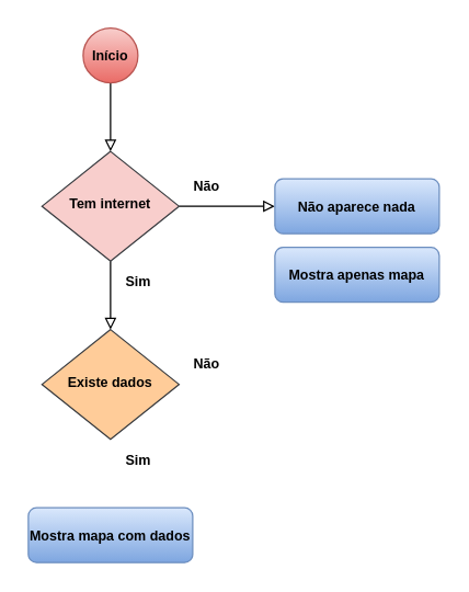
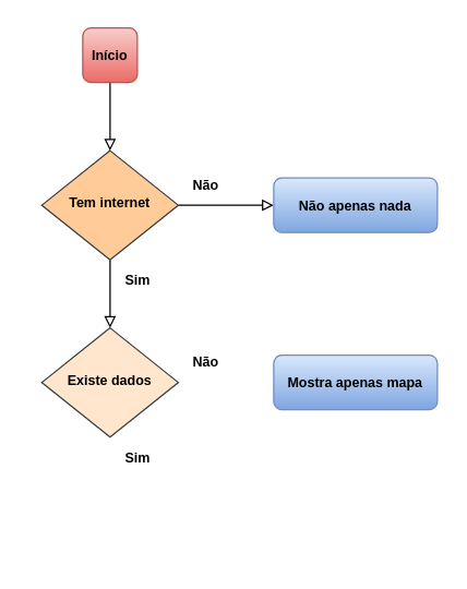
- <mxCell id="9" value="Início" style="ellipse;whiteSpace=wrap;html=1;aspect=fixed;fillColor=#f8cecc;gradientColor=#ea6b66;strokeColor=#b85450;fontStyle=1;fontSize=10;" vertex="1" parent="1"><mxGeometry x="60" y="20" width="40" height="40" as="geometry" /></mxCell>
+ <mxCell id="9" value="Início" style="whiteSpace=wrap;html=1;aspect=fixed;fillColor=#f8cecc;gradientColor=#ea6b66;strokeColor=#b85450;fontStyle=1;fontSize=10;rounded=1;" vertex="1" parent="1"><mxGeometry x="60" y="20" width="40" height="40" as="geometry" /></mxCell>
- <mxCell id="4" value="Tem internet" style="rhombus;whiteSpace=wrap;html=1;shadow=0;fontFamily=Helvetica;fontSize=10;align=center;strokeWidth=1;spacing=6;spacingTop=-4;fillColor=#f8cecc;strokeColor=#36393d;fontStyle=1;" parent="1" vertex="1"><mxGeometry x="30" y="110" width="100" height="80" as="geometry" /></mxCell>
+ <mxCell id="4" value="Tem internet" style="rhombus;whiteSpace=wrap;html=1;shadow=0;fontFamily=Helvetica;fontSize=10;align=center;strokeWidth=1;spacing=6;spacingTop=-4;fillColor=#ffcc99;strokeColor=#36393d;fontStyle=1" parent="1" vertex="1"><mxGeometry x="30" y="110" width="100" height="80" as="geometry" /></mxCell>
- <mxCell id="5" value="Não aparece nada" style="rounded=1;whiteSpace=wrap;html=1;fontSize=10;glass=0;strokeWidth=1;shadow=0;fillColor=#dae8fc;strokeColor=#6c8ebf;gradientColor=#7ea6e0;fontStyle=1" parent="1" vertex="1"><mxGeometry x="200" y="130" width="120" height="40" as="geometry" /></mxCell>
+ <mxCell id="5" value="Não apenas nada" style="rounded=1;whiteSpace=wrap;html=1;fontSize=10;glass=0;strokeWidth=1;shadow=0;fillColor=#dae8fc;strokeColor=#6c8ebf;gradientColor=#7ea6e0;fontStyle=1" parent="1" vertex="1"><mxGeometry x="200" y="130" width="120" height="40" as="geometry" /></mxCell>
- <mxCell id="10" value="Mostra apenas mapa" style="rounded=1;whiteSpace=wrap;html=1;fontSize=10;glass=0;strokeWidth=1;shadow=0;fillColor=#dae8fc;gradientColor=#7ea6e0;strokeColor=#6c8ebf;fontStyle=1" vertex="1" parent="1"><mxGeometry x="200" y="180" width="120" height="40" as="geometry" /></mxCell>
+ <mxCell id="10" value="Mostra apenas mapa" style="rounded=1;whiteSpace=wrap;html=1;fontSize=10;glass=0;strokeWidth=1;shadow=0;fillColor=#dae8fc;gradientColor=#7ea6e0;strokeColor=#6c8ebf;fontStyle=1" vertex="1" parent="1"><mxGeometry x="200" y="260" width="120" height="40" as="geometry" /></mxCell>
- <mxCell id="6" value="Existe dados" style="rhombus;whiteSpace=wrap;html=1;shadow=0;fontFamily=Helvetica;fontSize=10;align=center;strokeWidth=1;spacing=6;spacingTop=-4;fillColor=#ffcc99;strokeColor=#36393d;fontStyle=1" parent="1" vertex="1"><mxGeometry x="30" y="240" width="100" height="80" as="geometry" /></mxCell>
+ <mxCell id="6" value="Existe dados" style="rhombus;whiteSpace=wrap;html=1;shadow=0;fontFamily=Helvetica;fontSize=10;align=center;strokeWidth=1;spacing=6;spacingTop=-4;fillColor=#ffe6cc;strokeColor=#36393d;fontStyle=1;" parent="1" vertex="1"><mxGeometry x="30" y="240" width="100" height="80" as="geometry" /></mxCell>
- <mxCell id="7" value="Mostra mapa com dados" style="rounded=1;whiteSpace=wrap;html=1;fontSize=10;glass=0;strokeWidth=1;shadow=0;fillColor=#dae8fc;gradientColor=#7ea6e0;strokeColor=#6c8ebf;fontStyle=1" parent="1" vertex="1"><mxGeometry x="20" y="370" width="120" height="40" as="geometry" /></mxCell>
